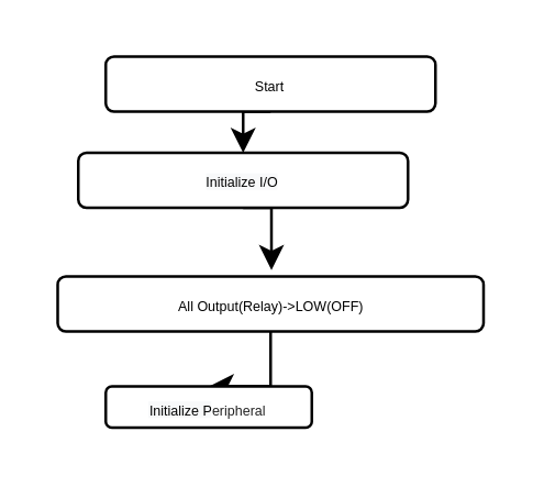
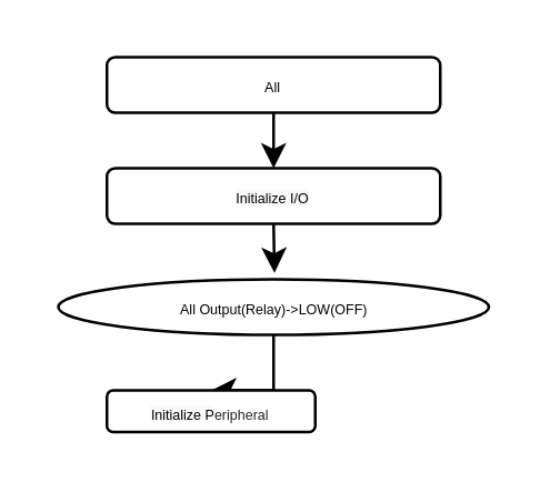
- <mxCell id="3" value="Start" style="rounded=1;whiteSpace=wrap;html=1;fontSize=5;glass=0;strokeWidth=1;shadow=0;" parent="1" vertex="1"><mxGeometry x="38" y="20" width="120" height="20" as="geometry" /></mxCell>
+ <mxCell id="3" value="All" style="rounded=1;whiteSpace=wrap;html=1;fontSize=5;glass=0;strokeWidth=1;shadow=0;" parent="1" vertex="1"><mxGeometry x="38" y="20" width="120" height="20" as="geometry" /></mxCell>
- <mxCell id="5" value="&#10;&#10;&lt;span style=&quot;color: rgb(0, 0, 0); font-family: helvetica; font-size: 5px; font-style: normal; font-weight: 400; letter-spacing: normal; text-align: center; text-indent: 0px; text-transform: none; word-spacing: 0px; background-color: rgb(248, 249, 250); display: inline; float: none;&quot;&gt;Initialize I/O&lt;/span&gt;&#10;&#10;" style="rounded=1;whiteSpace=wrap;html=1;fontSize=5;" vertex="1" parent="1"><mxGeometry x="28" y="55" width="120" height="20" as="geometry" /></mxCell>
+ <mxCell id="5" value="&#10;&#10;&lt;span style=&quot;color: rgb(0, 0, 0); font-family: helvetica; font-size: 5px; font-style: normal; font-weight: 400; letter-spacing: normal; text-align: center; text-indent: 0px; text-transform: none; word-spacing: 0px; background-color: rgb(248, 249, 250); display: inline; float: none;&quot;&gt;Initialize I/O&lt;/span&gt;&#10;&#10;" style="rounded=1;whiteSpace=wrap;html=1;fontSize=5;" vertex="1" parent="1"><mxGeometry x="38" y="60" width="120" height="20" as="geometry" /></mxCell>
- <mxCell id="7" value="&lt;font style=&quot;font-size: 5px;&quot;&gt;All Output(Relay)-&amp;gt;LOW(OFF)&lt;/font&gt;" style="rounded=1;whiteSpace=wrap;html=1;fontSize=5;" vertex="1" parent="1"><mxGeometry x="20.5" y="100" width="155" height="20" as="geometry" /></mxCell>
+ <mxCell id="7" value="&lt;font style=&quot;font-size: 5px;&quot;&gt;All Output(Relay)-&amp;gt;LOW(OFF)&lt;/font&gt;" style="ellipse;whiteSpace=wrap;html=1;fontSize=5;" vertex="1" parent="1"><mxGeometry x="20.5" y="100" width="155" height="20" as="geometry" /></mxCell>
